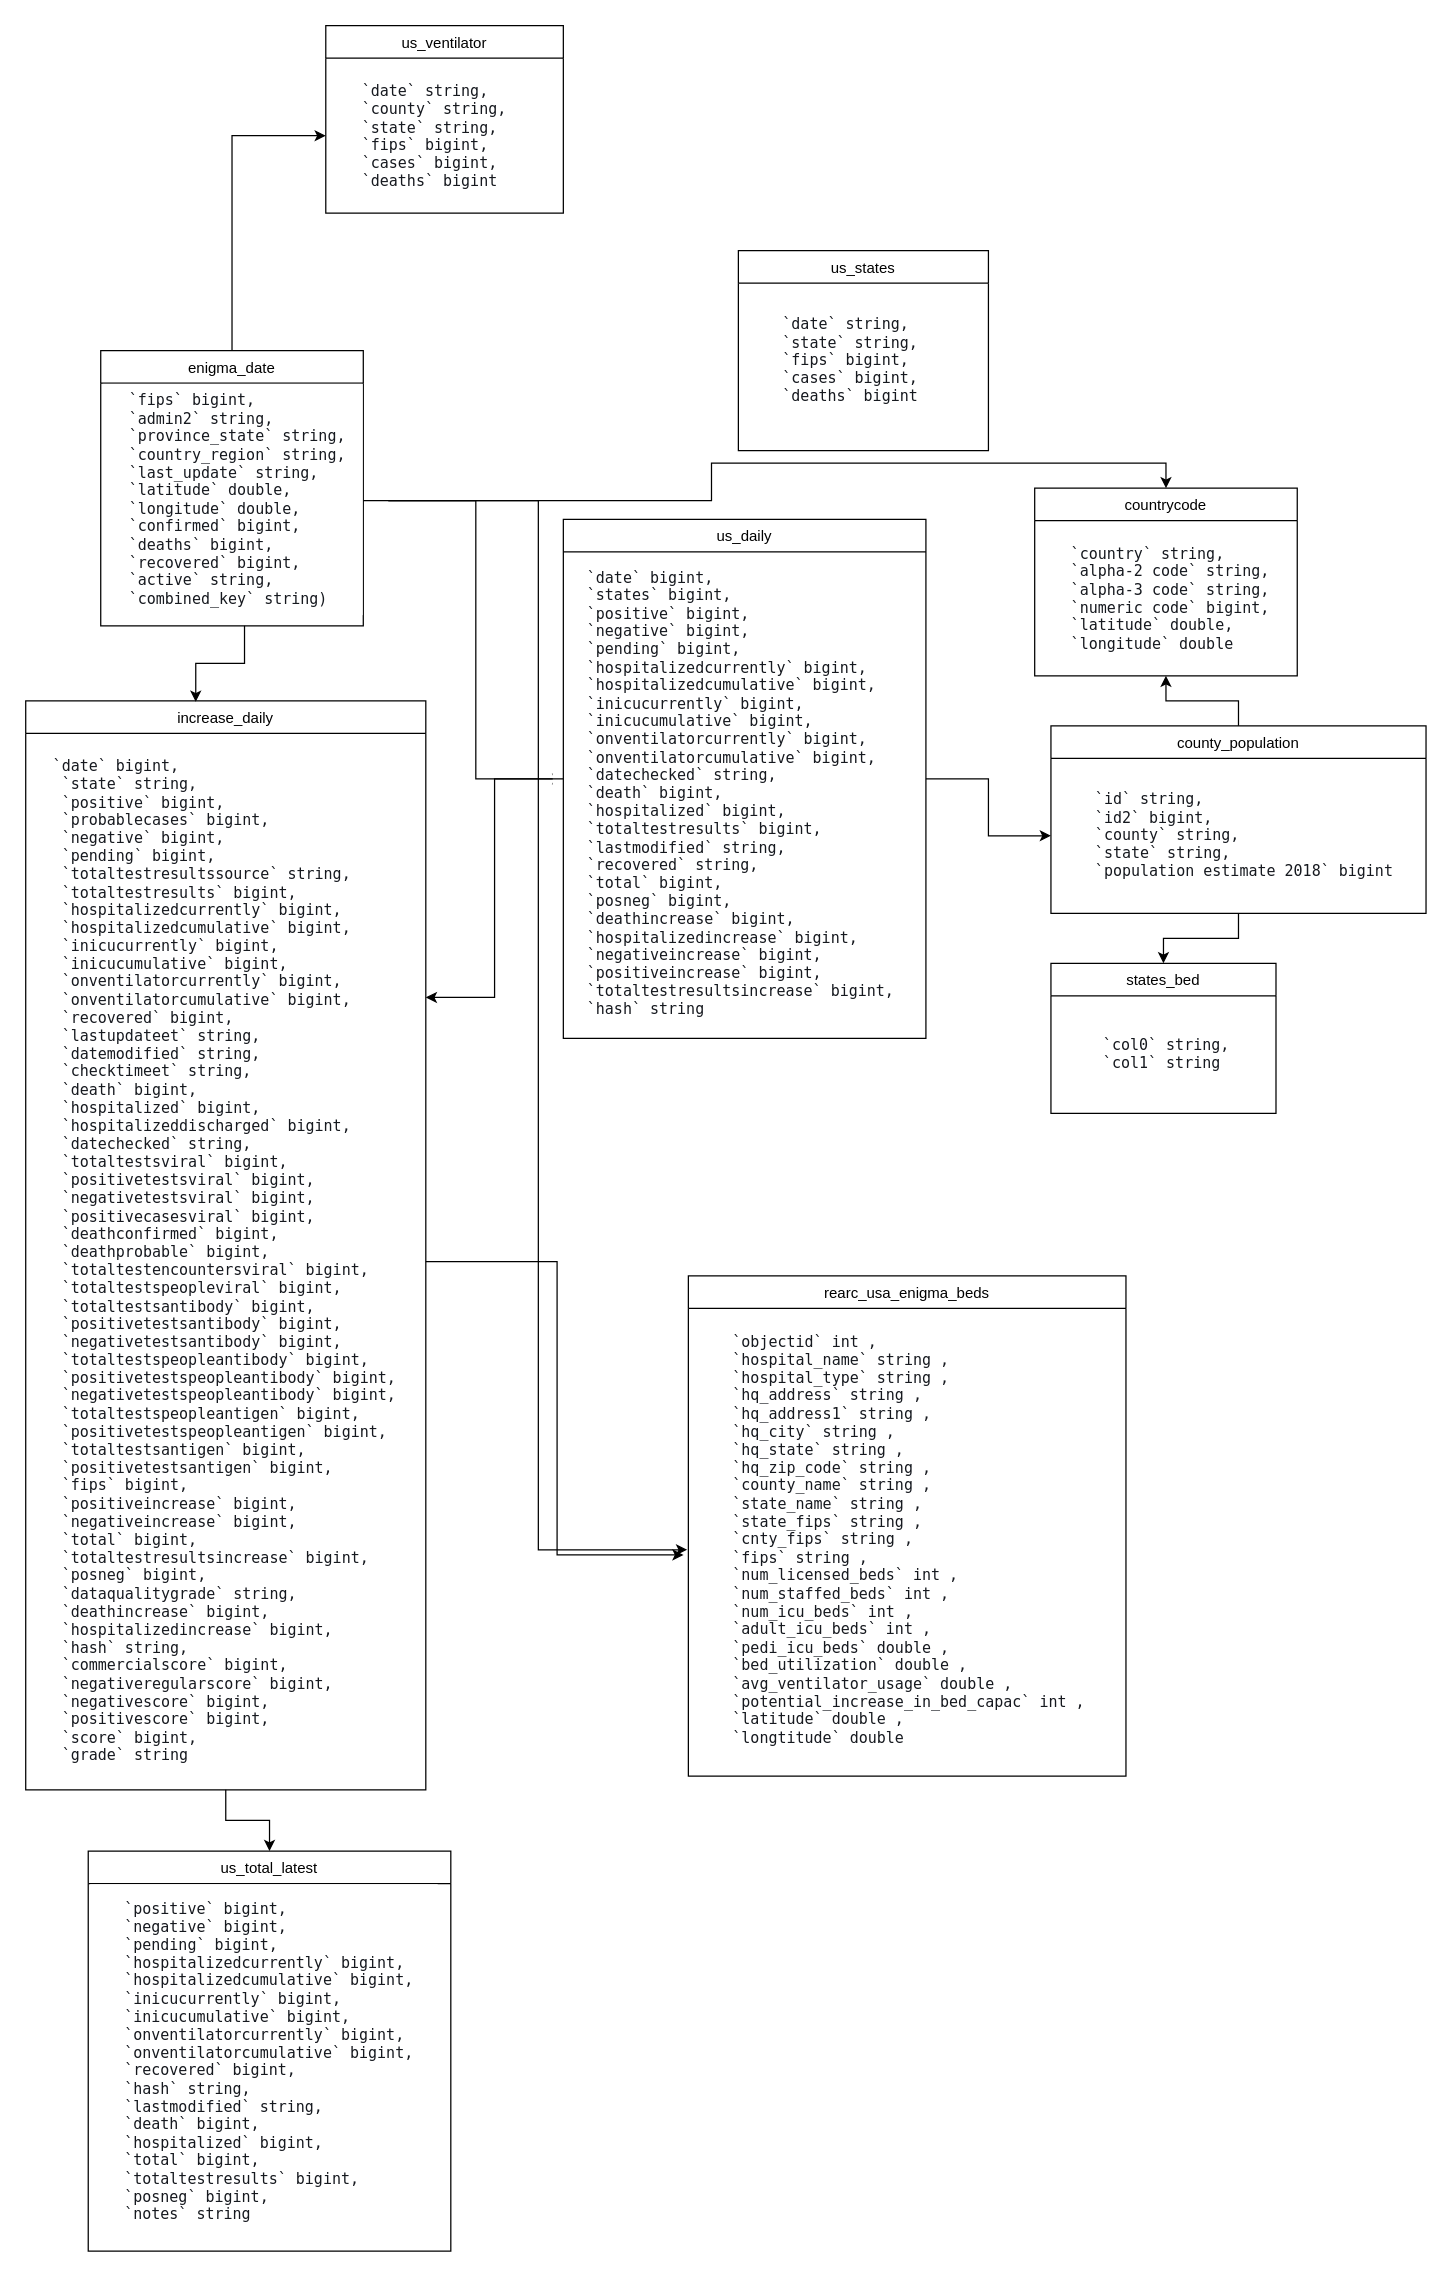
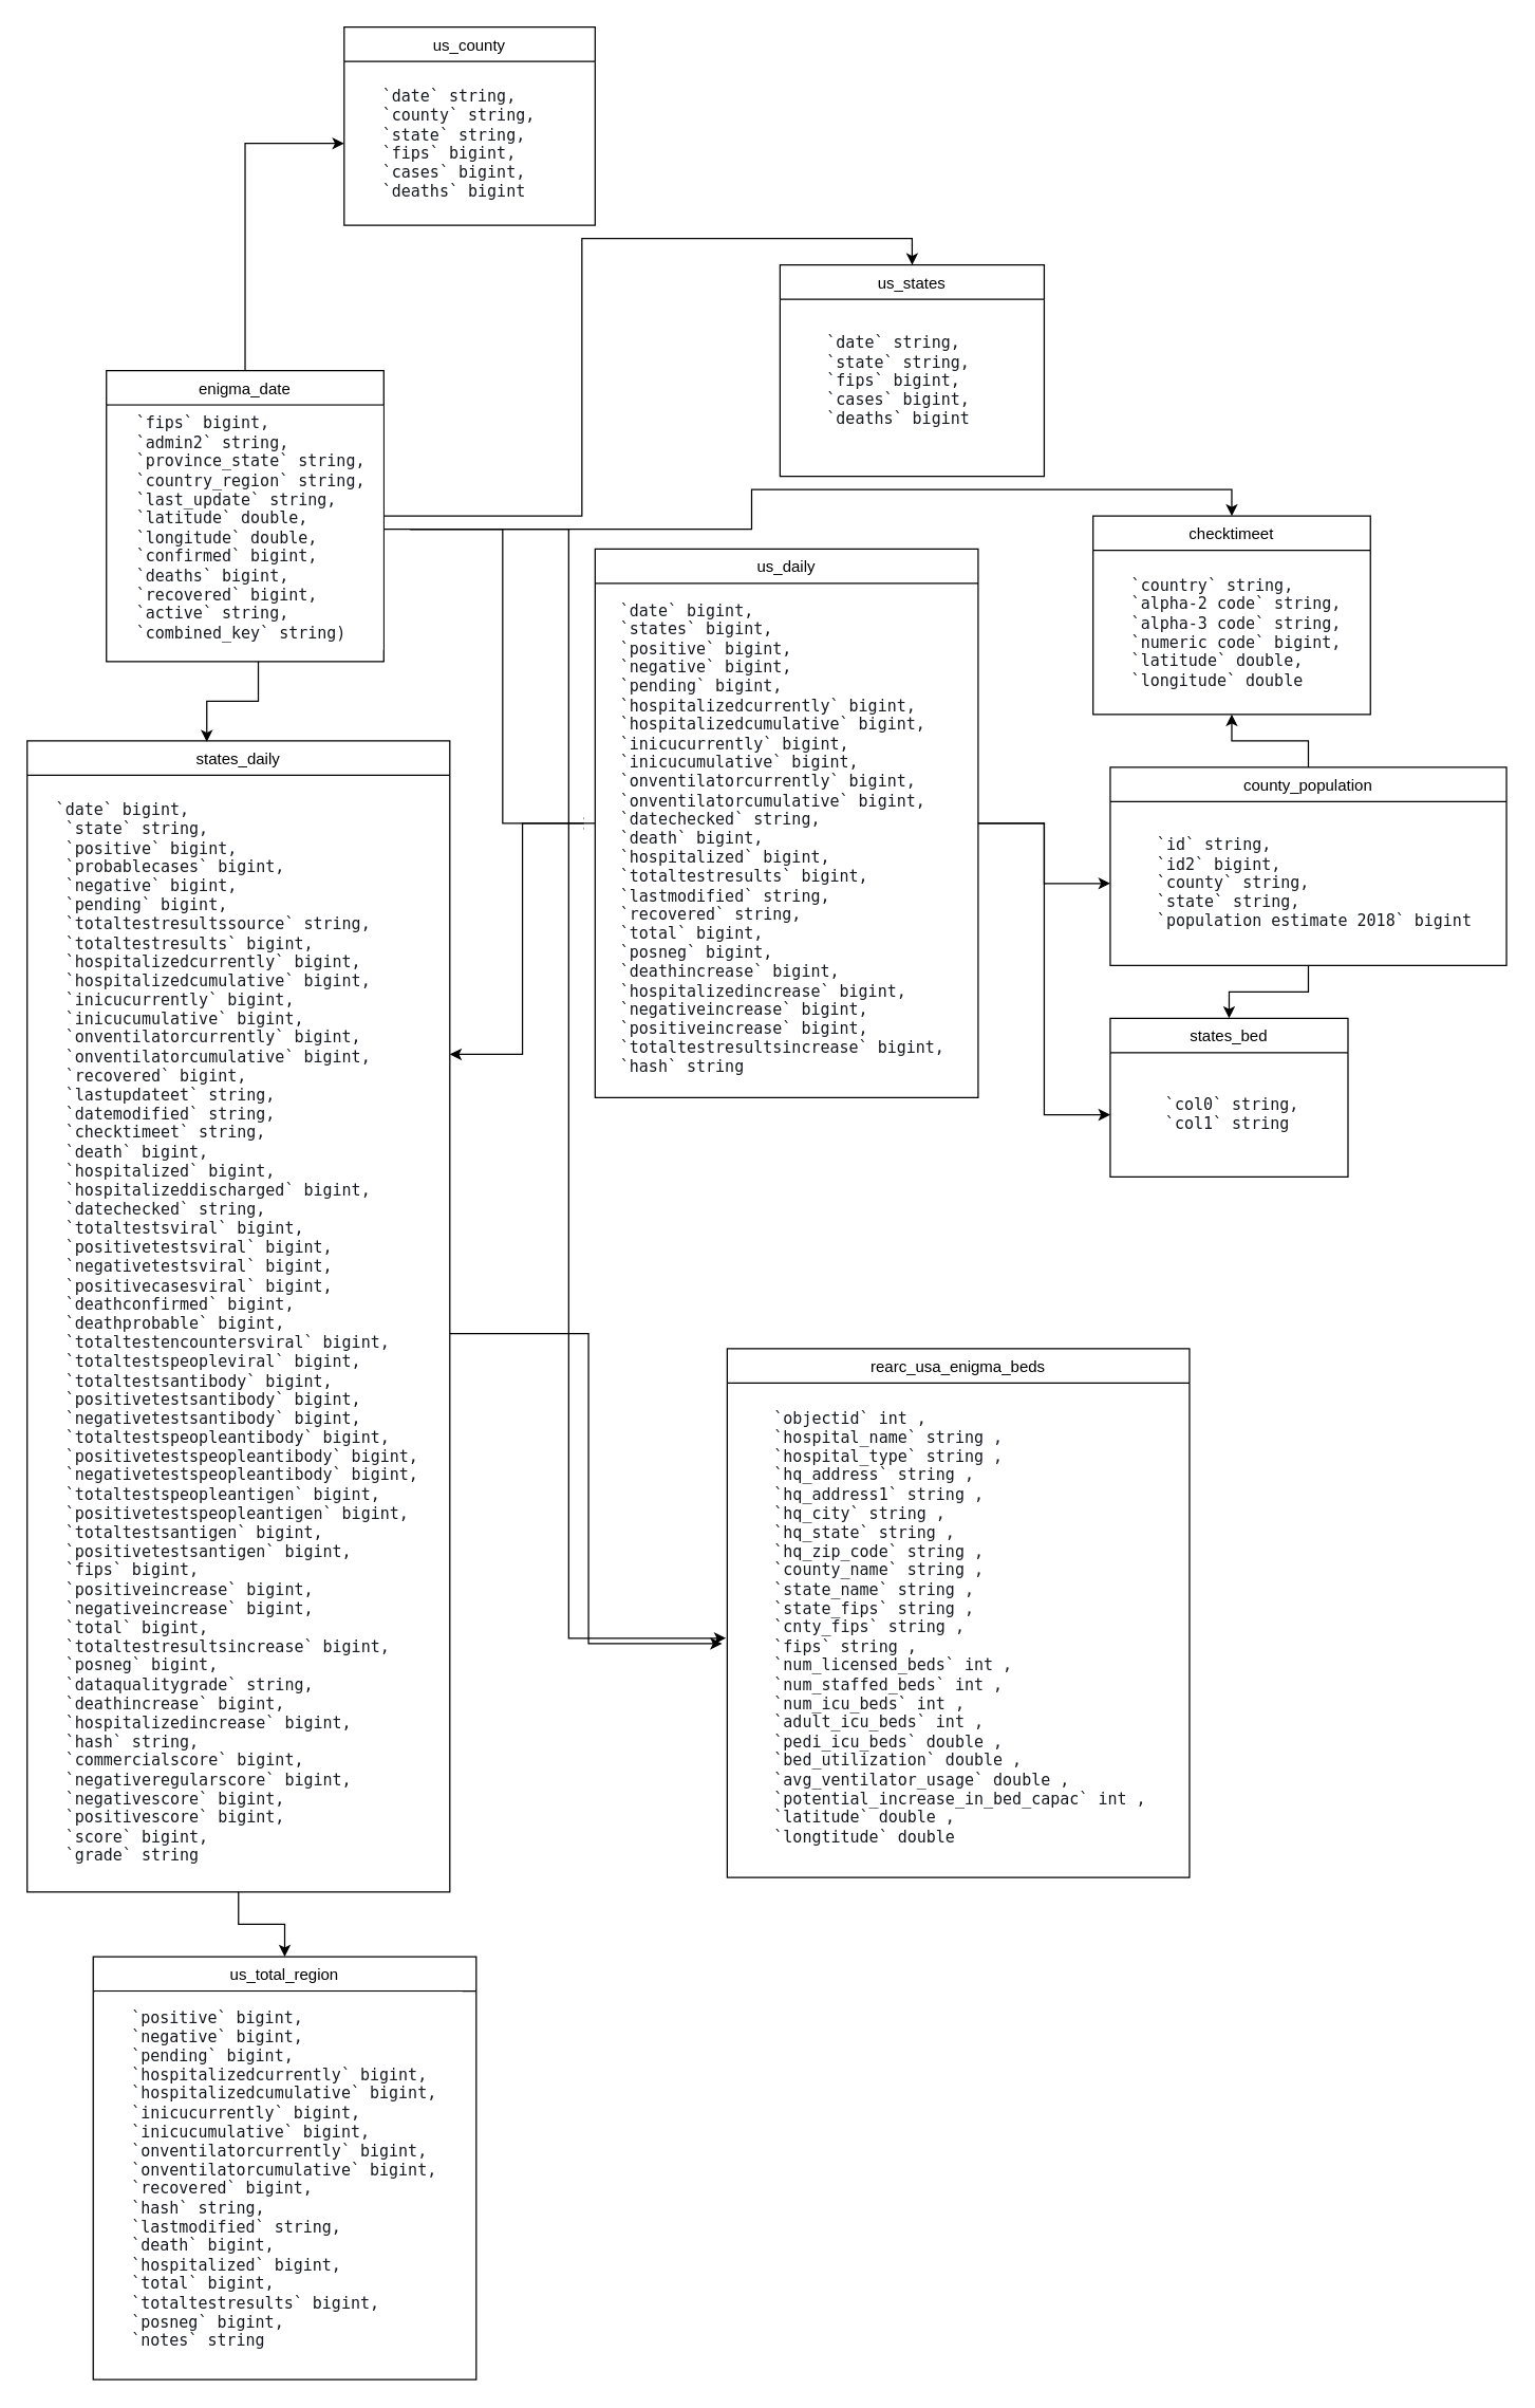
- <mxCell id="10" value="us_ventilator" style="swimlane;fontStyle=0;childLayout=stackLayout;horizontal=1;startSize=26;fillColor=none;horizontalStack=0;resizeParent=1;resizeParentMax=0;resizeLast=0;collapsible=1;marginBottom=0;" vertex="1" parent="1"><mxGeometry x="260" y="20" width="190" height="150" as="geometry" /></mxCell>
+ <mxCell id="10" value="us_county" style="swimlane;fontStyle=0;childLayout=stackLayout;horizontal=1;startSize=26;fillColor=none;horizontalStack=0;resizeParent=1;resizeParentMax=0;resizeLast=0;collapsible=1;marginBottom=0;" vertex="1" parent="1"><mxGeometry x="260" y="20" width="190" height="150" as="geometry" /></mxCell>
+ <mxCell id="3" style="edgeStyle=orthogonalEdgeStyle;rounded=0;orthogonalLoop=1;jettySize=auto;html=1;entryX=0.5;entryY=0;entryDx=0;entryDy=0;" edge="1" parent="1" source="4" target="12"><mxGeometry relative="1" as="geometry" /></mxCell>
- <mxCell id="27" value="countrycode" style="swimlane;fontStyle=0;childLayout=stackLayout;horizontal=1;startSize=26;fillColor=none;horizontalStack=0;resizeParent=1;resizeParentMax=0;resizeLast=0;collapsible=1;marginBottom=0;" vertex="1" parent="1"><mxGeometry x="827" y="390" width="210" height="150" as="geometry" /></mxCell>
+ <mxCell id="27" value="checktimeet" style="swimlane;fontStyle=0;childLayout=stackLayout;horizontal=1;startSize=26;fillColor=none;horizontalStack=0;resizeParent=1;resizeParentMax=0;resizeLast=0;collapsible=1;marginBottom=0;" vertex="1" parent="1"><mxGeometry x="827" y="390" width="210" height="150" as="geometry" /></mxCell>
- <mxCell id="14" value="increase_daily" style="swimlane;fontStyle=0;childLayout=stackLayout;horizontal=1;startSize=26;fillColor=none;horizontalStack=0;resizeParent=1;resizeParentMax=0;resizeLast=0;collapsible=1;marginBottom=0;" vertex="1" parent="1"><mxGeometry x="20" y="560" width="320" height="871" as="geometry" /></mxCell>
+ <mxCell id="14" value="states_daily" style="swimlane;fontStyle=0;childLayout=stackLayout;horizontal=1;startSize=26;fillColor=none;horizontalStack=0;resizeParent=1;resizeParentMax=0;resizeLast=0;collapsible=1;marginBottom=0;" vertex="1" parent="1"><mxGeometry x="20" y="560" width="320" height="871" as="geometry" /></mxCell>
+ <mxCell id="19" style="edgeStyle=orthogonalEdgeStyle;rounded=0;orthogonalLoop=1;jettySize=auto;html=1;entryX=0;entryY=0.5;entryDx=0;entryDy=0;" edge="1" parent="1" source="22" target="33"><mxGeometry relative="1" as="geometry" /></mxCell>
- <mxCell id="23" value="us_total_latest" style="swimlane;fontStyle=0;childLayout=stackLayout;horizontal=1;startSize=26;fillColor=none;horizontalStack=0;resizeParent=1;resizeParentMax=0;resizeLast=0;collapsible=1;marginBottom=0;" vertex="1" parent="1"><mxGeometry x="70" y="1480" width="290" height="320" as="geometry" /></mxCell>
+ <mxCell id="23" value="us_total_region" style="swimlane;fontStyle=0;childLayout=stackLayout;horizontal=1;startSize=26;fillColor=none;horizontalStack=0;resizeParent=1;resizeParentMax=0;resizeLast=0;collapsible=1;marginBottom=0;" vertex="1" parent="1"><mxGeometry x="70" y="1480" width="290" height="320" as="geometry" /></mxCell>
